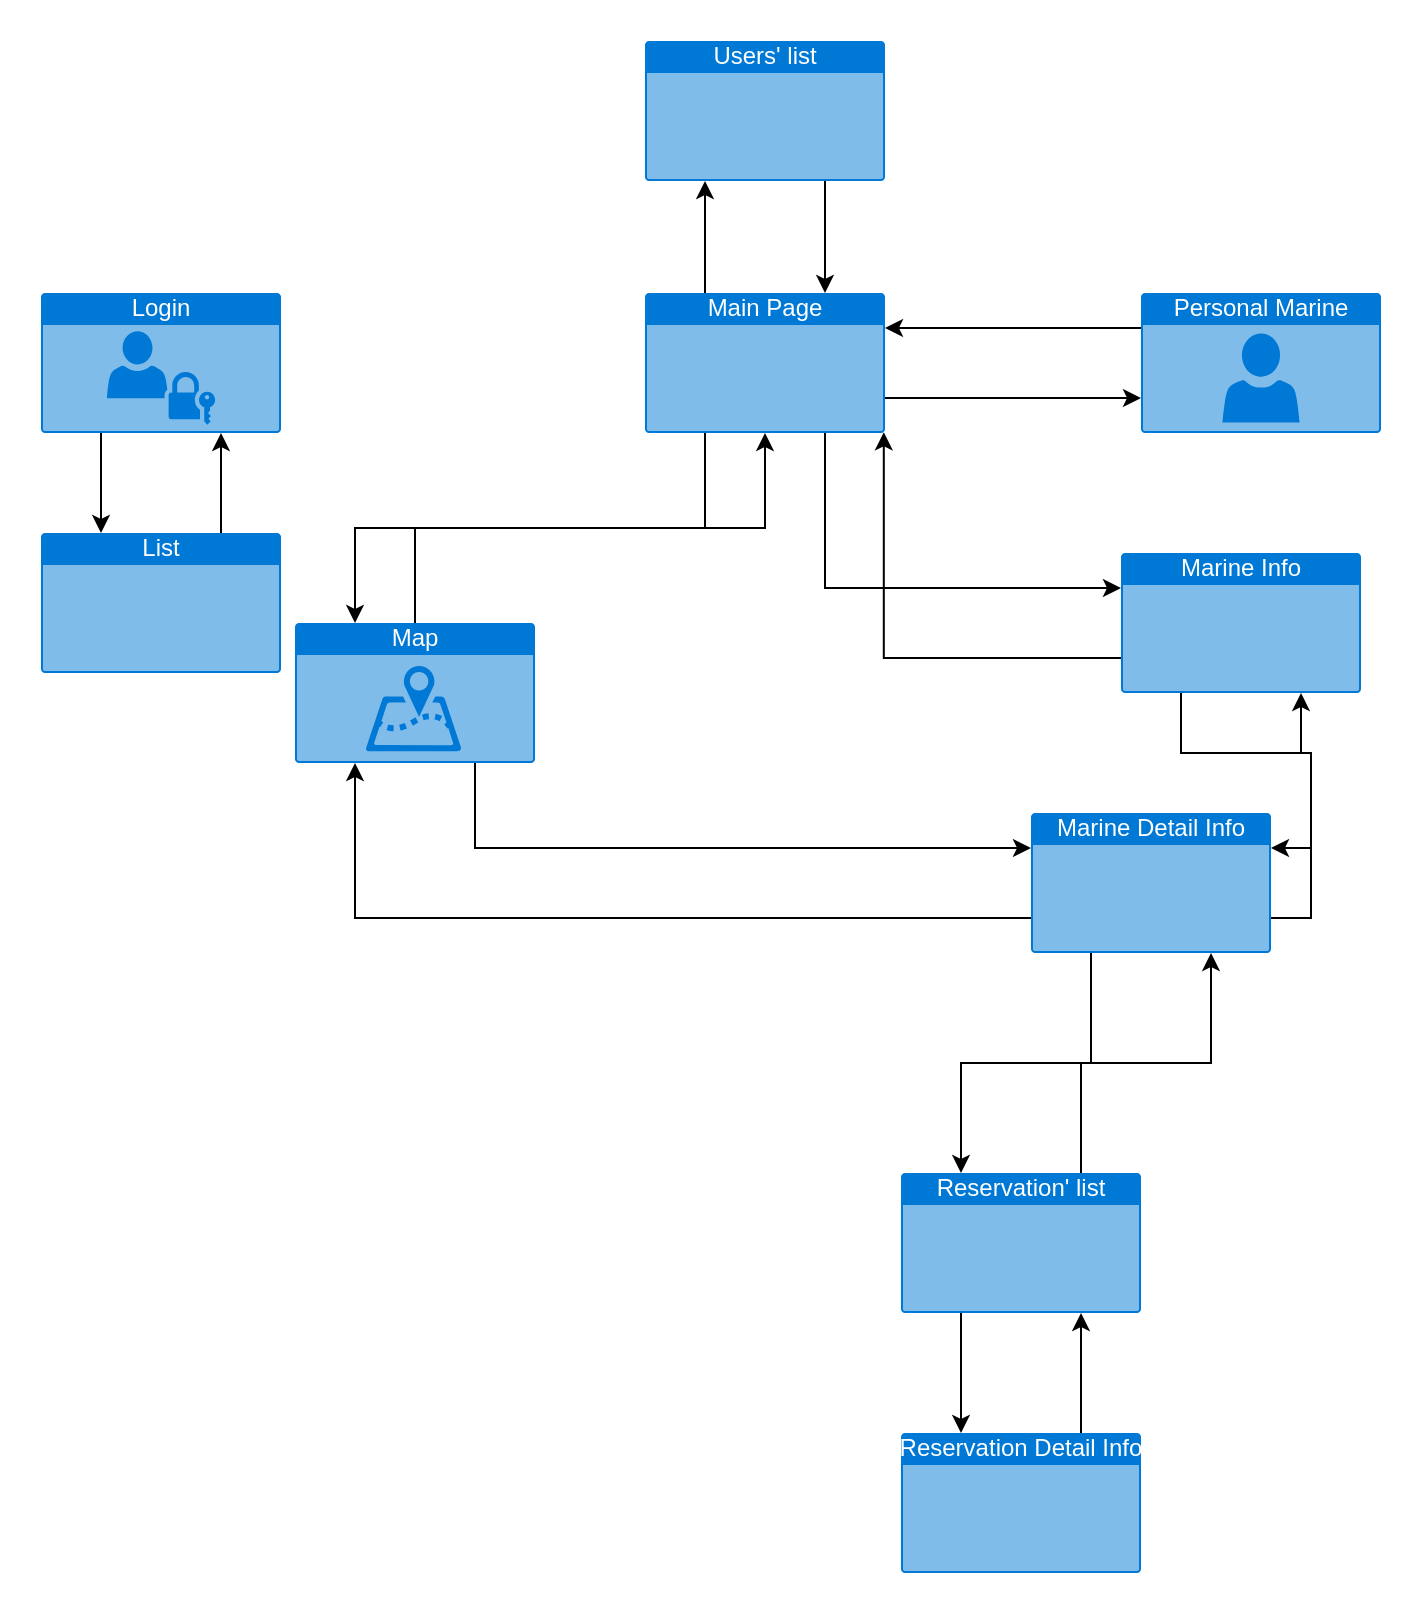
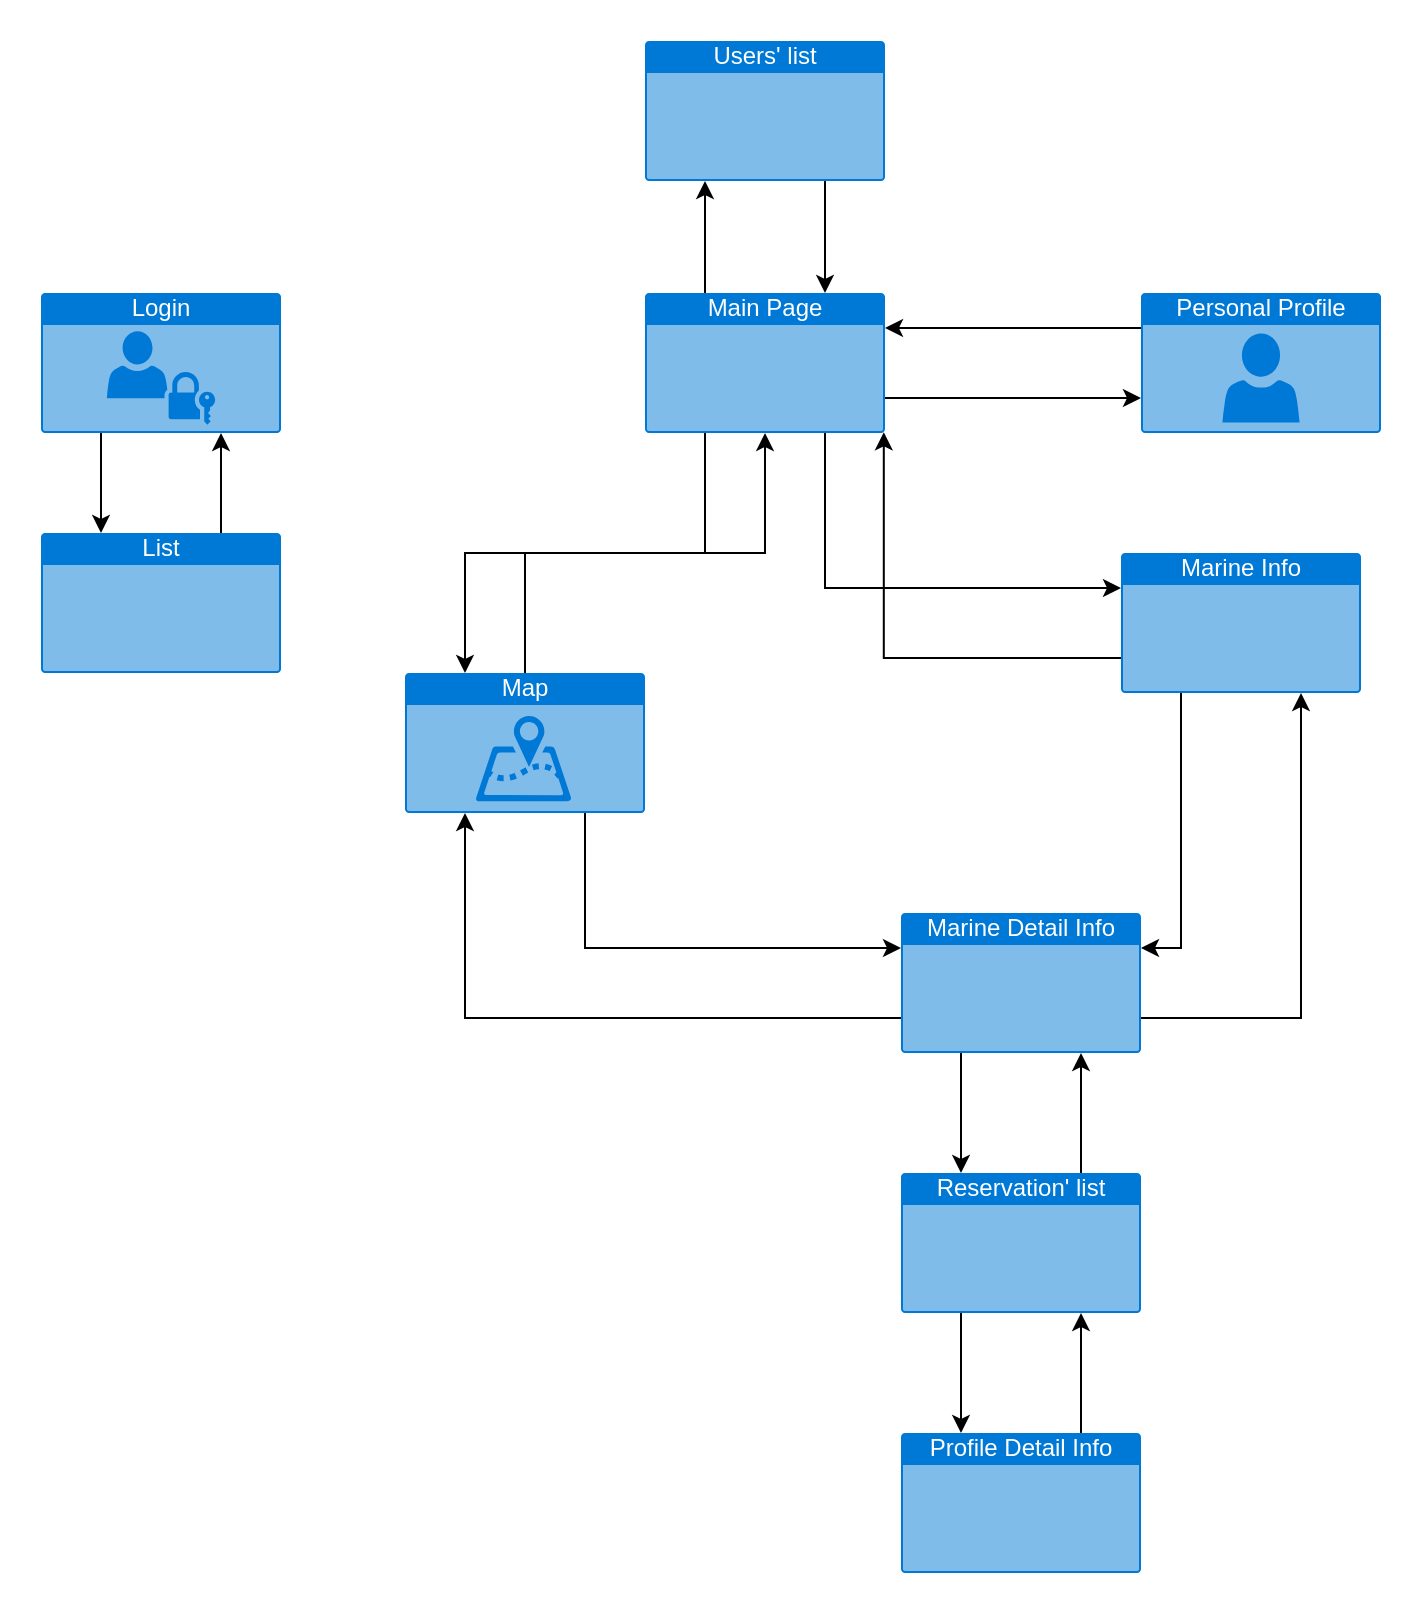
- <mxCell id="12" value="Personal Marine" style="html=1;strokeColor=none;fillColor=#0079D6;labelPosition=center;verticalLabelPosition=middle;verticalAlign=top;align=center;fontSize=12;outlineConnect=0;spacingTop=-6;fontColor=#FFFFFF;shape=mxgraph.sitemap.profile;" vertex="1" parent="1"><mxGeometry x="570" y="146" width="120" height="70" as="geometry" /></mxCell>
+ <mxCell id="12" value="Personal Profile" style="html=1;strokeColor=none;fillColor=#0079D6;labelPosition=center;verticalLabelPosition=middle;verticalAlign=top;align=center;fontSize=12;outlineConnect=0;spacingTop=-6;fontColor=#FFFFFF;shape=mxgraph.sitemap.profile;" vertex="1" parent="1"><mxGeometry x="570" y="146" width="120" height="70" as="geometry" /></mxCell>
- <mxCell id="15" value="Map" style="html=1;strokeColor=none;fillColor=#0079D6;labelPosition=center;verticalLabelPosition=middle;verticalAlign=top;align=center;fontSize=12;outlineConnect=0;spacingTop=-6;fontColor=#FFFFFF;shape=mxgraph.sitemap.map;" vertex="1" parent="1"><mxGeometry x="147" y="311" width="120" height="70" as="geometry" /></mxCell>
+ <mxCell id="15" value="Map" style="html=1;strokeColor=none;fillColor=#0079D6;labelPosition=center;verticalLabelPosition=middle;verticalAlign=top;align=center;fontSize=12;outlineConnect=0;spacingTop=-6;fontColor=#FFFFFF;shape=mxgraph.sitemap.map;" vertex="1" parent="1"><mxGeometry x="202" y="336" width="120" height="70" as="geometry" /></mxCell>
- <mxCell id="22" value="Marine Detail Info" style="html=1;strokeColor=none;fillColor=#0079D6;labelPosition=center;verticalLabelPosition=middle;verticalAlign=top;align=center;fontSize=12;outlineConnect=0;spacingTop=-6;fontColor=#FFFFFF;shape=mxgraph.sitemap.page;" vertex="1" parent="1"><mxGeometry x="515" y="406" width="120" height="70" as="geometry" /></mxCell>
+ <mxCell id="22" value="Marine Detail Info" style="html=1;strokeColor=none;fillColor=#0079D6;labelPosition=center;verticalLabelPosition=middle;verticalAlign=top;align=center;fontSize=12;outlineConnect=0;spacingTop=-6;fontColor=#FFFFFF;shape=mxgraph.sitemap.page;" vertex="1" parent="1"><mxGeometry x="450" y="456" width="120" height="70" as="geometry" /></mxCell>
- <mxCell id="29" value="Reservation Detail Info" style="html=1;strokeColor=none;fillColor=#0079D6;labelPosition=center;verticalLabelPosition=middle;verticalAlign=top;align=center;fontSize=12;outlineConnect=0;spacingTop=-6;fontColor=#FFFFFF;shape=mxgraph.sitemap.page;" vertex="1" parent="1"><mxGeometry x="450" y="716" width="120" height="70" as="geometry" /></mxCell>
+ <mxCell id="29" value="Profile Detail Info" style="html=1;strokeColor=none;fillColor=#0079D6;labelPosition=center;verticalLabelPosition=middle;verticalAlign=top;align=center;fontSize=12;outlineConnect=0;spacingTop=-6;fontColor=#FFFFFF;shape=mxgraph.sitemap.page;" vertex="1" parent="1"><mxGeometry x="450" y="716" width="120" height="70" as="geometry" /></mxCell>
